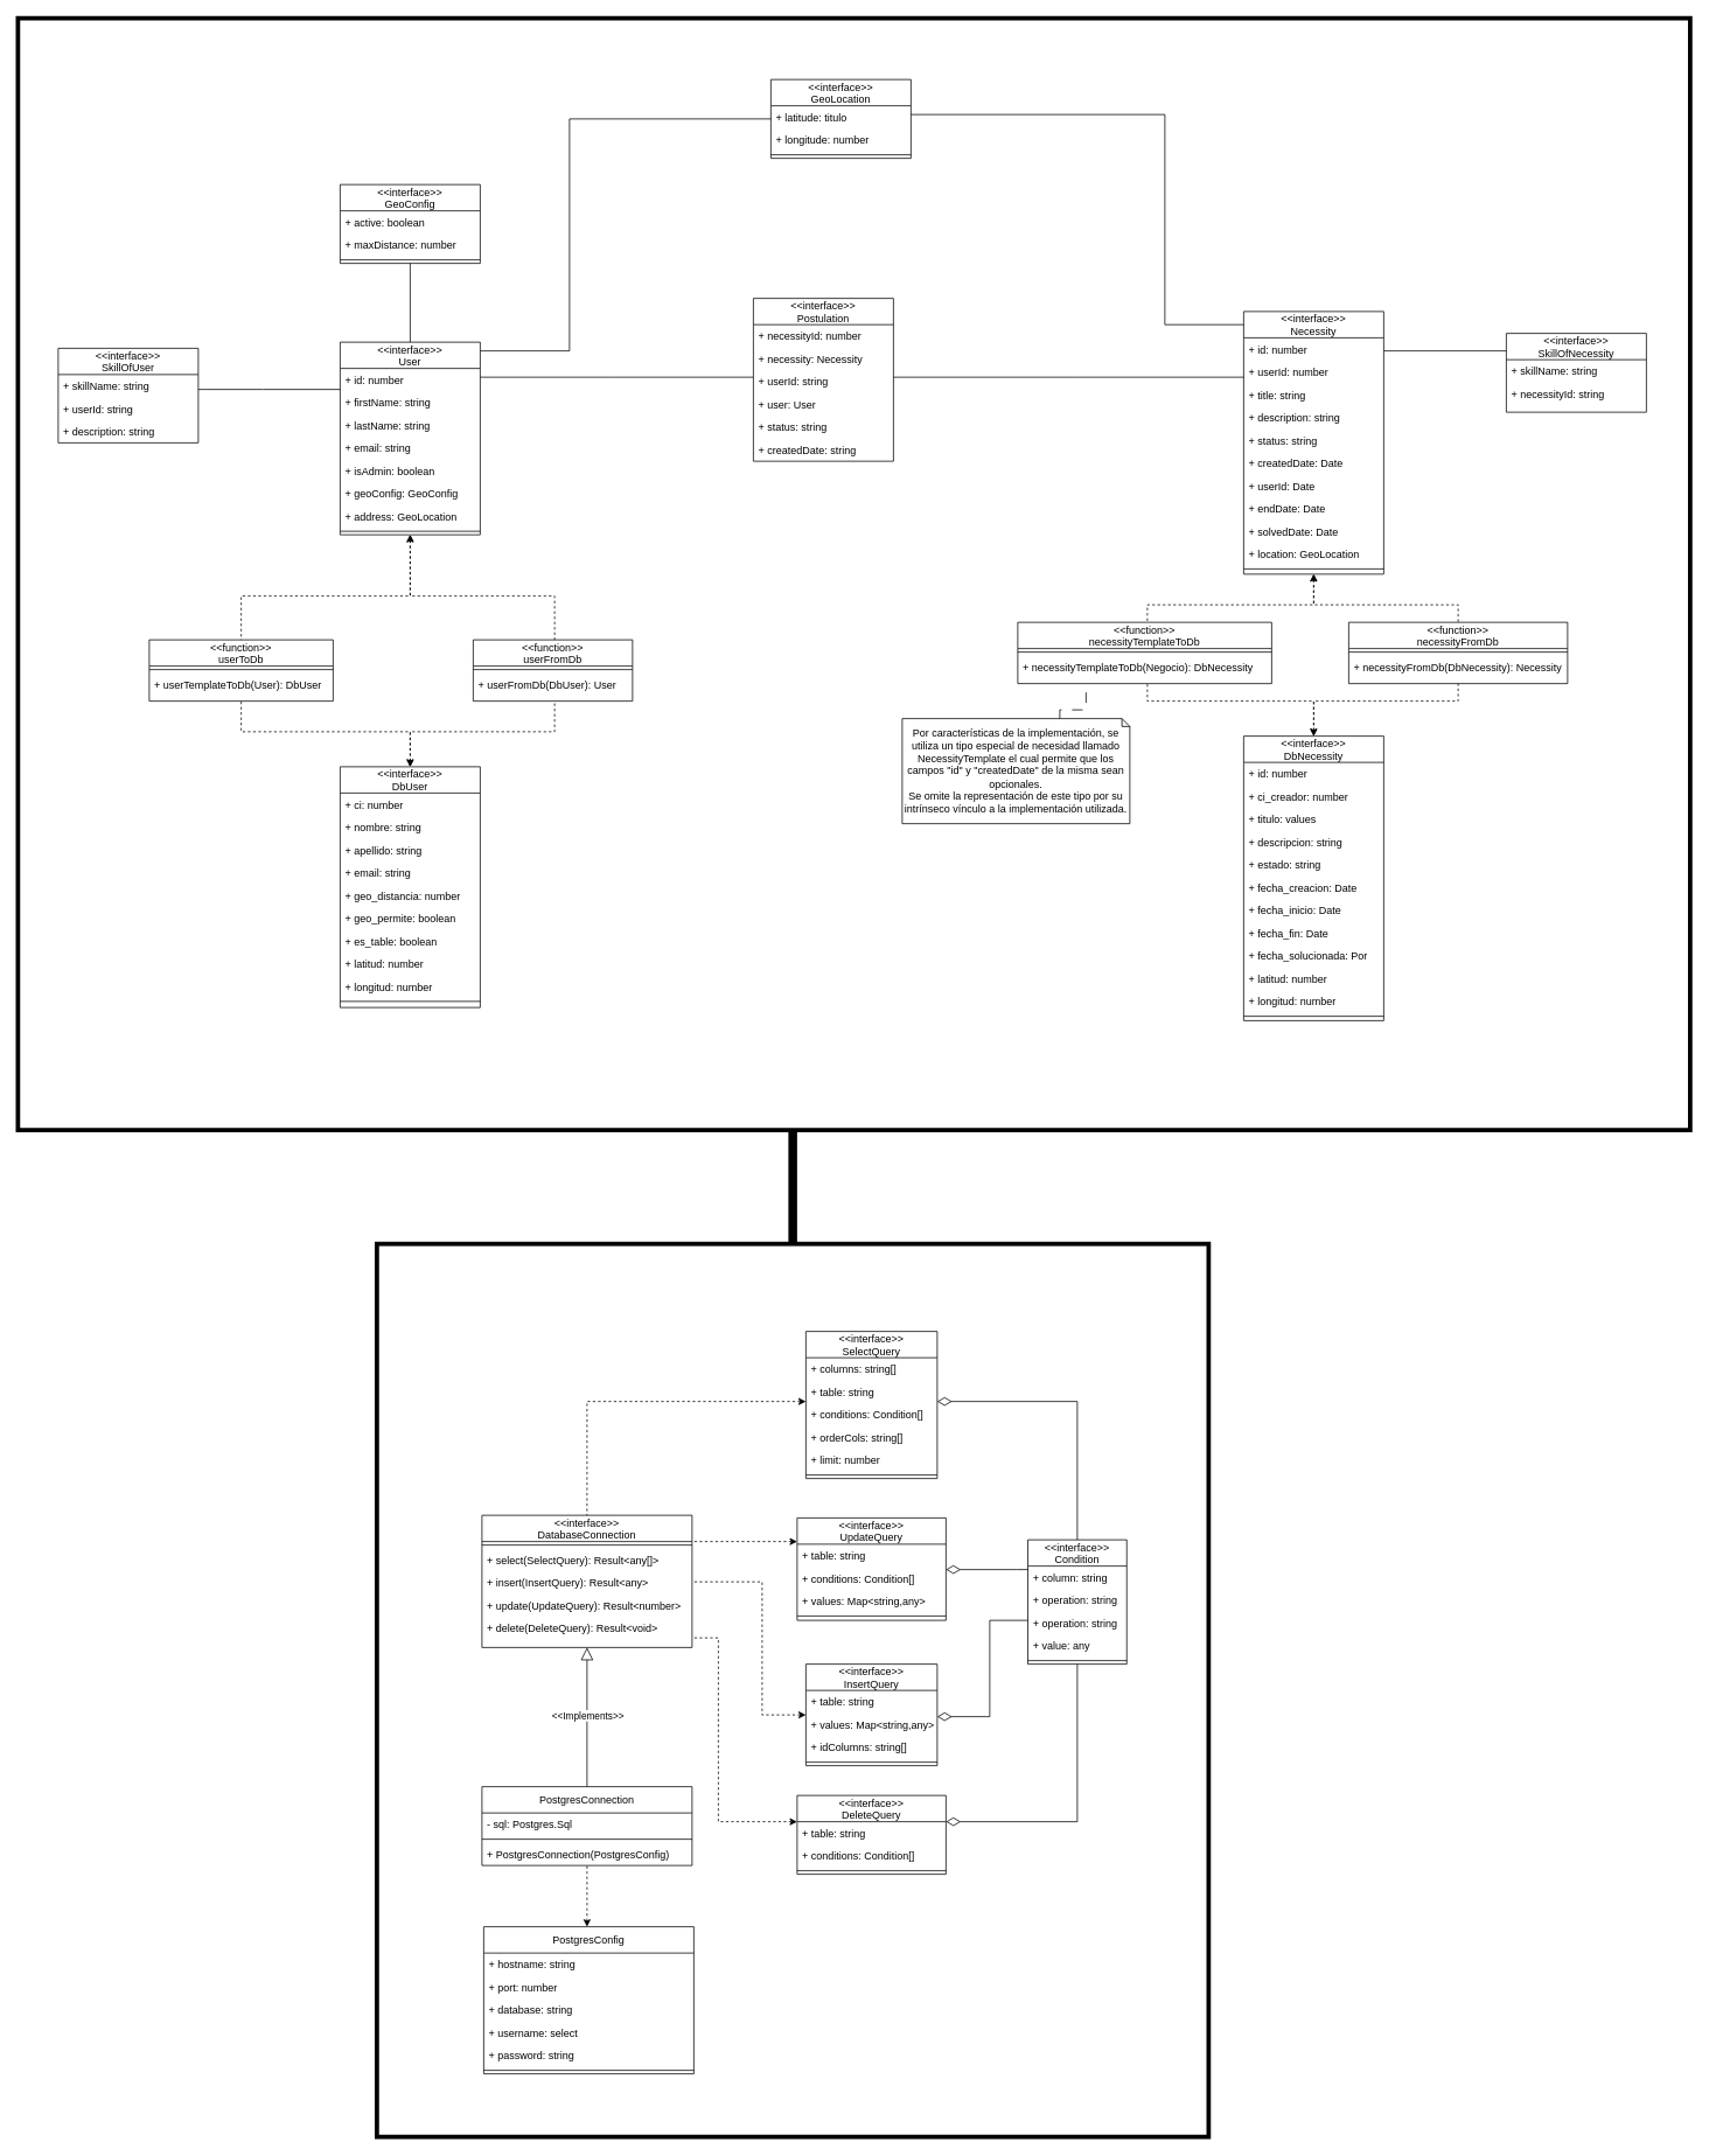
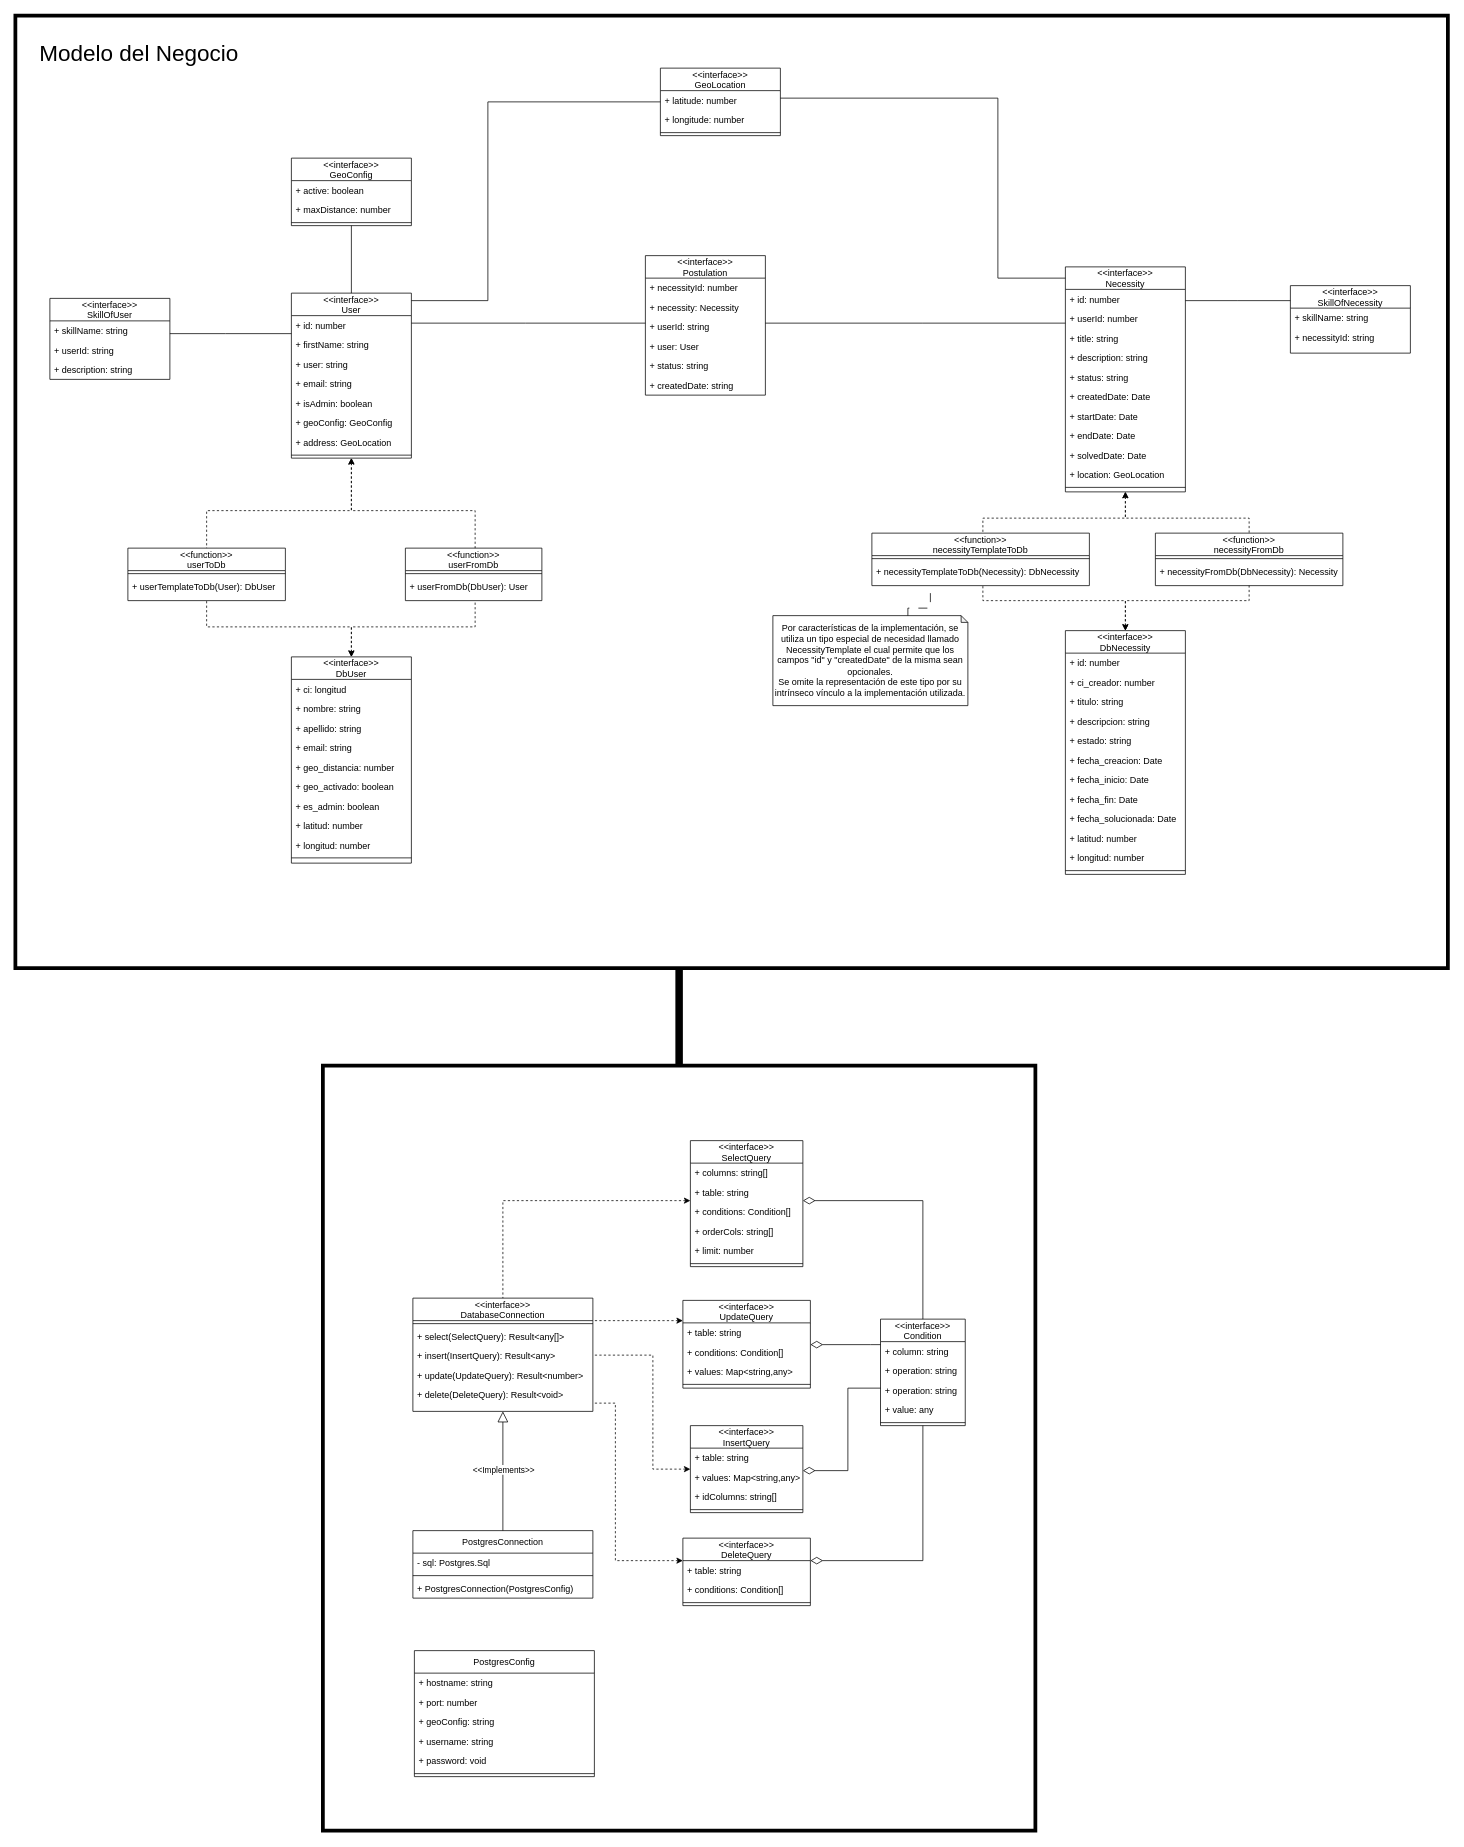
+ <mxCell id="154" value="&lt;font style=&quot;font-size: 30px;&quot;&gt;Modelo del Negocio&lt;/font&gt;" style="text;html=1;strokeColor=none;fillColor=none;align=center;verticalAlign=middle;whiteSpace=wrap;rounded=0;" vertex="1" parent="1"><mxGeometry x="40" y="50" width="290" height="40" as="geometry" /></mxCell>
- <mxCell id="8" value="+ latitude: titulo" style="text;align=left;verticalAlign=top;spacingLeft=4;spacingRight=4;overflow=hidden;rotatable=0;points=[[0,0.5],[1,0.5]];portConstraint=eastwest;" vertex="1" parent="7"><mxGeometry y="30" width="160" height="26" as="geometry" /></mxCell>
+ <mxCell id="8" value="+ latitude: number" style="text;align=left;verticalAlign=top;spacingLeft=4;spacingRight=4;overflow=hidden;rotatable=0;points=[[0,0.5],[1,0.5]];portConstraint=eastwest;" vertex="1" parent="7"><mxGeometry y="30" width="160" height="26" as="geometry" /></mxCell>
- <mxCell id="50" value="+ lastName: string" style="text;align=left;verticalAlign=top;spacingLeft=4;spacingRight=4;overflow=hidden;rotatable=0;points=[[0,0.5],[1,0.5]];portConstraint=eastwest;rounded=0;shadow=0;html=0;" vertex="1" parent="47"><mxGeometry y="82" width="160" height="26" as="geometry" /></mxCell>
+ <mxCell id="50" value="+ user: string" style="text;align=left;verticalAlign=top;spacingLeft=4;spacingRight=4;overflow=hidden;rotatable=0;points=[[0,0.5],[1,0.5]];portConstraint=eastwest;rounded=0;shadow=0;html=0;" vertex="1" parent="47"><mxGeometry y="82" width="160" height="26" as="geometry" /></mxCell>
- <mxCell id="18" value="+ userId: Date" style="text;align=left;verticalAlign=top;spacingLeft=4;spacingRight=4;overflow=hidden;rotatable=0;points=[[0,0.5],[1,0.5]];portConstraint=eastwest;rounded=0;shadow=0;html=0;" vertex="1" parent="11"><mxGeometry y="186" width="160" height="26" as="geometry" /></mxCell>
+ <mxCell id="18" value="+ startDate: Date" style="text;align=left;verticalAlign=top;spacingLeft=4;spacingRight=4;overflow=hidden;rotatable=0;points=[[0,0.5],[1,0.5]];portConstraint=eastwest;rounded=0;shadow=0;html=0;" vertex="1" parent="11"><mxGeometry y="186" width="160" height="26" as="geometry" /></mxCell>
- <mxCell id="42" value="+ necessityTemplateToDb(Negocio): DbNecessity" style="text;align=left;verticalAlign=top;spacingLeft=4;spacingRight=4;overflow=hidden;rotatable=0;points=[[0,0.5],[1,0.5]];portConstraint=eastwest;rounded=0;shadow=0;html=0;" vertex="1" parent="40"><mxGeometry y="38" width="290" height="32" as="geometry" /></mxCell>
+ <mxCell id="42" value="+ necessityTemplateToDb(Necessity): DbNecessity" style="text;align=left;verticalAlign=top;spacingLeft=4;spacingRight=4;overflow=hidden;rotatable=0;points=[[0,0.5],[1,0.5]];portConstraint=eastwest;rounded=0;shadow=0;html=0;" vertex="1" parent="40"><mxGeometry y="38" width="290" height="32" as="geometry" /></mxCell>
- <mxCell id="57" value="+ ci: number" style="text;align=left;verticalAlign=top;spacingLeft=4;spacingRight=4;overflow=hidden;rotatable=0;points=[[0,0.5],[1,0.5]];portConstraint=eastwest;" vertex="1" parent="56"><mxGeometry y="30" width="160" height="26" as="geometry" /></mxCell>
+ <mxCell id="57" value="+ ci: longitud" style="text;align=left;verticalAlign=top;spacingLeft=4;spacingRight=4;overflow=hidden;rotatable=0;points=[[0,0.5],[1,0.5]];portConstraint=eastwest;" vertex="1" parent="56"><mxGeometry y="30" width="160" height="26" as="geometry" /></mxCell>
- <mxCell id="27" value="+ titulo: values" style="text;align=left;verticalAlign=top;spacingLeft=4;spacingRight=4;overflow=hidden;rotatable=0;points=[[0,0.5],[1,0.5]];portConstraint=eastwest;rounded=0;shadow=0;html=0;" vertex="1" parent="24"><mxGeometry y="82" width="160" height="26" as="geometry" /></mxCell>
+ <mxCell id="27" value="+ titulo: string" style="text;align=left;verticalAlign=top;spacingLeft=4;spacingRight=4;overflow=hidden;rotatable=0;points=[[0,0.5],[1,0.5]];portConstraint=eastwest;rounded=0;shadow=0;html=0;" vertex="1" parent="24"><mxGeometry y="82" width="160" height="26" as="geometry" /></mxCell>
- <mxCell id="62" value="+ geo_permite: boolean" style="text;align=left;verticalAlign=top;spacingLeft=4;spacingRight=4;overflow=hidden;rotatable=0;points=[[0,0.5],[1,0.5]];portConstraint=eastwest;rounded=0;shadow=0;html=0;" vertex="1" parent="56"><mxGeometry y="160" width="160" height="26" as="geometry" /></mxCell>
+ <mxCell id="62" value="+ geo_activado: boolean" style="text;align=left;verticalAlign=top;spacingLeft=4;spacingRight=4;overflow=hidden;rotatable=0;points=[[0,0.5],[1,0.5]];portConstraint=eastwest;rounded=0;shadow=0;html=0;" vertex="1" parent="56"><mxGeometry y="160" width="160" height="26" as="geometry" /></mxCell>
- <mxCell id="63" value="+ es_table: boolean" style="text;align=left;verticalAlign=top;spacingLeft=4;spacingRight=4;overflow=hidden;rotatable=0;points=[[0,0.5],[1,0.5]];portConstraint=eastwest;rounded=0;shadow=0;html=0;" vertex="1" parent="56"><mxGeometry y="186" width="160" height="26" as="geometry" /></mxCell>
+ <mxCell id="63" value="+ es_admin: boolean" style="text;align=left;verticalAlign=top;spacingLeft=4;spacingRight=4;overflow=hidden;rotatable=0;points=[[0,0.5],[1,0.5]];portConstraint=eastwest;rounded=0;shadow=0;html=0;" vertex="1" parent="56"><mxGeometry y="186" width="160" height="26" as="geometry" /></mxCell>
- <mxCell id="33" value="+ fecha_solucionada: Por" style="text;align=left;verticalAlign=top;spacingLeft=4;spacingRight=4;overflow=hidden;rotatable=0;points=[[0,0.5],[1,0.5]];portConstraint=eastwest;rounded=0;shadow=0;html=0;" vertex="1" parent="24"><mxGeometry y="238" width="160" height="26" as="geometry" /></mxCell>
+ <mxCell id="33" value="+ fecha_solucionada: Date" style="text;align=left;verticalAlign=top;spacingLeft=4;spacingRight=4;overflow=hidden;rotatable=0;points=[[0,0.5],[1,0.5]];portConstraint=eastwest;rounded=0;shadow=0;html=0;" vertex="1" parent="24"><mxGeometry y="238" width="160" height="26" as="geometry" /></mxCell>
- <mxCell id="153" value="" style="endArrow=none;html=1;rounded=0;edgeStyle=orthogonalEdgeStyle;dashed=1;startArrow=classic;startFill=1;" edge="1" parent="1" source="146" target="140"><mxGeometry width="50" height="50" relative="1" as="geometry"><mxPoint x="920" y="2090" as="sourcePoint" /><mxPoint x="800" y="1880" as="targetPoint" /><Array as="points"><mxPoint x="670" y="2180" /><mxPoint x="670" y="2180" /></Array></mxGeometry></mxCell>
- <mxCell id="149" value="+ database: string" style="text;align=left;verticalAlign=top;spacingLeft=4;spacingRight=4;overflow=hidden;rotatable=0;points=[[0,0.5],[1,0.5]];portConstraint=eastwest;rounded=0;shadow=0;html=0;" vertex="1" parent="146"><mxGeometry y="82" width="240" height="26" as="geometry" /></mxCell>
+ <mxCell id="149" value="+ geoConfig: string" style="text;align=left;verticalAlign=top;spacingLeft=4;spacingRight=4;overflow=hidden;rotatable=0;points=[[0,0.5],[1,0.5]];portConstraint=eastwest;rounded=0;shadow=0;html=0;" vertex="1" parent="146"><mxGeometry y="82" width="240" height="26" as="geometry" /></mxCell>
- <mxCell id="150" value="+ username: select" style="text;align=left;verticalAlign=top;spacingLeft=4;spacingRight=4;overflow=hidden;rotatable=0;points=[[0,0.5],[1,0.5]];portConstraint=eastwest;rounded=0;shadow=0;html=0;" vertex="1" parent="146"><mxGeometry y="108" width="240" height="26" as="geometry" /></mxCell>
+ <mxCell id="150" value="+ username: string" style="text;align=left;verticalAlign=top;spacingLeft=4;spacingRight=4;overflow=hidden;rotatable=0;points=[[0,0.5],[1,0.5]];portConstraint=eastwest;rounded=0;shadow=0;html=0;" vertex="1" parent="146"><mxGeometry y="108" width="240" height="26" as="geometry" /></mxCell>
- <mxCell id="151" value="+ password: string" style="text;align=left;verticalAlign=top;spacingLeft=4;spacingRight=4;overflow=hidden;rotatable=0;points=[[0,0.5],[1,0.5]];portConstraint=eastwest;rounded=0;shadow=0;html=0;" vertex="1" parent="146"><mxGeometry y="134" width="240" height="26" as="geometry" /></mxCell>
+ <mxCell id="151" value="+ password: void" style="text;align=left;verticalAlign=top;spacingLeft=4;spacingRight=4;overflow=hidden;rotatable=0;points=[[0,0.5],[1,0.5]];portConstraint=eastwest;rounded=0;shadow=0;html=0;" vertex="1" parent="146"><mxGeometry y="134" width="240" height="26" as="geometry" /></mxCell>
